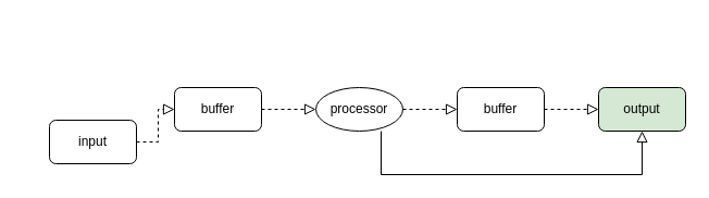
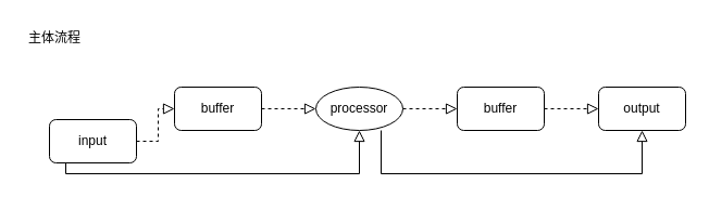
+ <mxCell id="2" value="主体流程" style="text;html=1;strokeColor=none;fillColor=none;align=center;verticalAlign=middle;whiteSpace=wrap;rounded=0;" vertex="1" parent="1"><mxGeometry x="20" y="20" width="60" height="30" as="geometry" /></mxCell>
- <mxCell id="11" value="output" style="rounded=1;whiteSpace=wrap;html=1;fontSize=12;glass=0;strokeWidth=1;shadow=0;fillColor=#d5e8d4;" vertex="1" parent="3"><mxGeometry x="530" width="80" height="40" as="geometry" /></mxCell>
+ <mxCell id="11" value="output" style="rounded=1;whiteSpace=wrap;html=1;fontSize=12;glass=0;strokeWidth=1;shadow=0;" vertex="1" parent="3"><mxGeometry x="530" width="80" height="40" as="geometry" /></mxCell>
+ <mxCell id="13" value="" style="rounded=0;html=1;jettySize=auto;orthogonalLoop=1;fontSize=11;endArrow=block;endFill=0;endSize=8;strokeWidth=1;shadow=0;labelBackgroundColor=none;edgeStyle=orthogonalEdgeStyle;entryX=0.5;entryY=1;entryDx=0;entryDy=0;exitX=0.5;exitY=1;exitDx=0;exitDy=0;" edge="1" parent="3" source="4" target="7"><mxGeometry relative="1" as="geometry"><mxPoint x="90" y="30" as="sourcePoint" /><mxPoint x="150" y="30" as="targetPoint" /><Array as="points"><mxPoint x="40" y="80" /><mxPoint x="310" y="80" /></Array></mxGeometry></mxCell>
